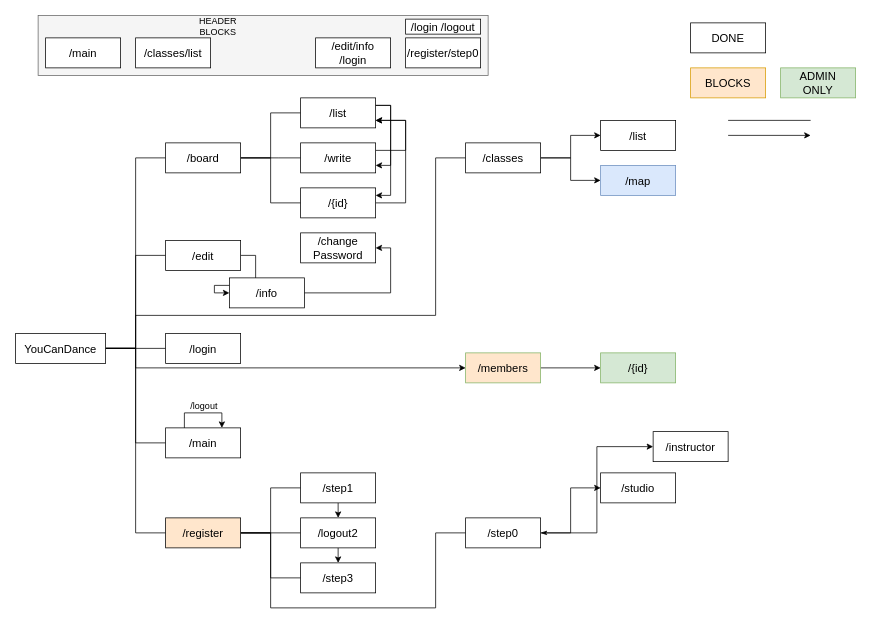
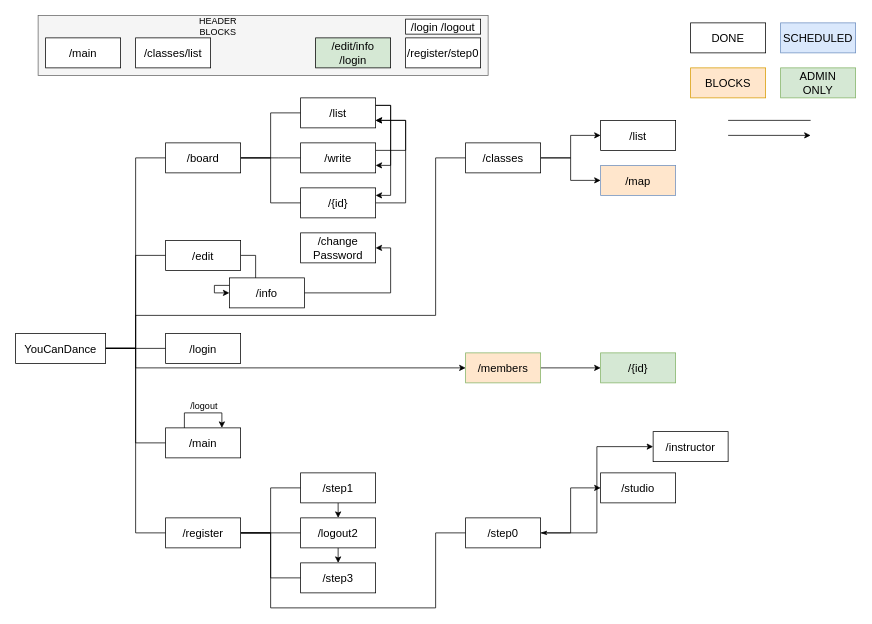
+ <mxCell id="48" value="SCHEDULED" style="rounded=0;whiteSpace=wrap;html=1;fontSize=15;fillColor=#dae8fc;strokeColor=#6c8ebf;" parent="1" vertex="1"><mxGeometry x="1040" y="30" width="100" height="40" as="geometry" /></mxCell>
- <mxCell id="51" value="/edit/info&lt;br&gt;/login" style="rounded=0;whiteSpace=wrap;html=1;fontSize=15;" parent="1" vertex="1"><mxGeometry x="420" y="50" width="100" height="40" as="geometry" /></mxCell>
+ <mxCell id="51" value="/edit/info&lt;br&gt;/login" style="rounded=0;whiteSpace=wrap;html=1;fontSize=15;fillColor=#d5e8d4;" parent="1" vertex="1"><mxGeometry x="420" y="50" width="100" height="40" as="geometry" /></mxCell>
- <mxCell id="45" value="/map" style="rounded=0;whiteSpace=wrap;html=1;fontSize=15;fillColor=#dae8fc;strokeColor=#6c8ebf;" parent="1" vertex="1"><mxGeometry x="800" y="220" width="100" height="40" as="geometry" /></mxCell>
+ <mxCell id="45" value="/map" style="rounded=0;whiteSpace=wrap;html=1;fontSize=15;fillColor=#ffe6cc;strokeColor=#6c8ebf;" parent="1" vertex="1"><mxGeometry x="800" y="220" width="100" height="40" as="geometry" /></mxCell>
- <mxCell id="29" value="/register" style="rounded=0;whiteSpace=wrap;html=1;fontSize=15;fillColor=#ffe6cc;" parent="1" vertex="1"><mxGeometry x="220" y="690" width="100" height="40" as="geometry" /></mxCell>
+ <mxCell id="29" value="/register" style="rounded=0;whiteSpace=wrap;html=1;fontSize=15;" parent="1" vertex="1"><mxGeometry x="220" y="690" width="100" height="40" as="geometry" /></mxCell>
